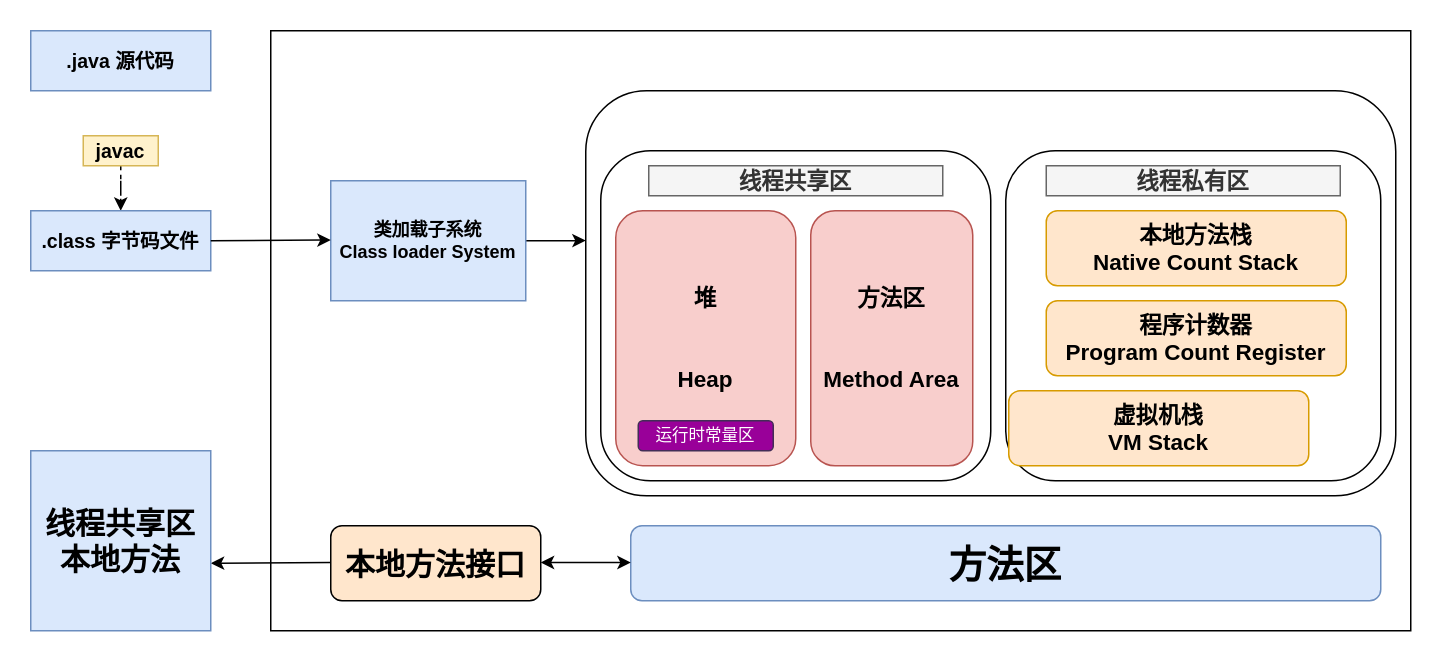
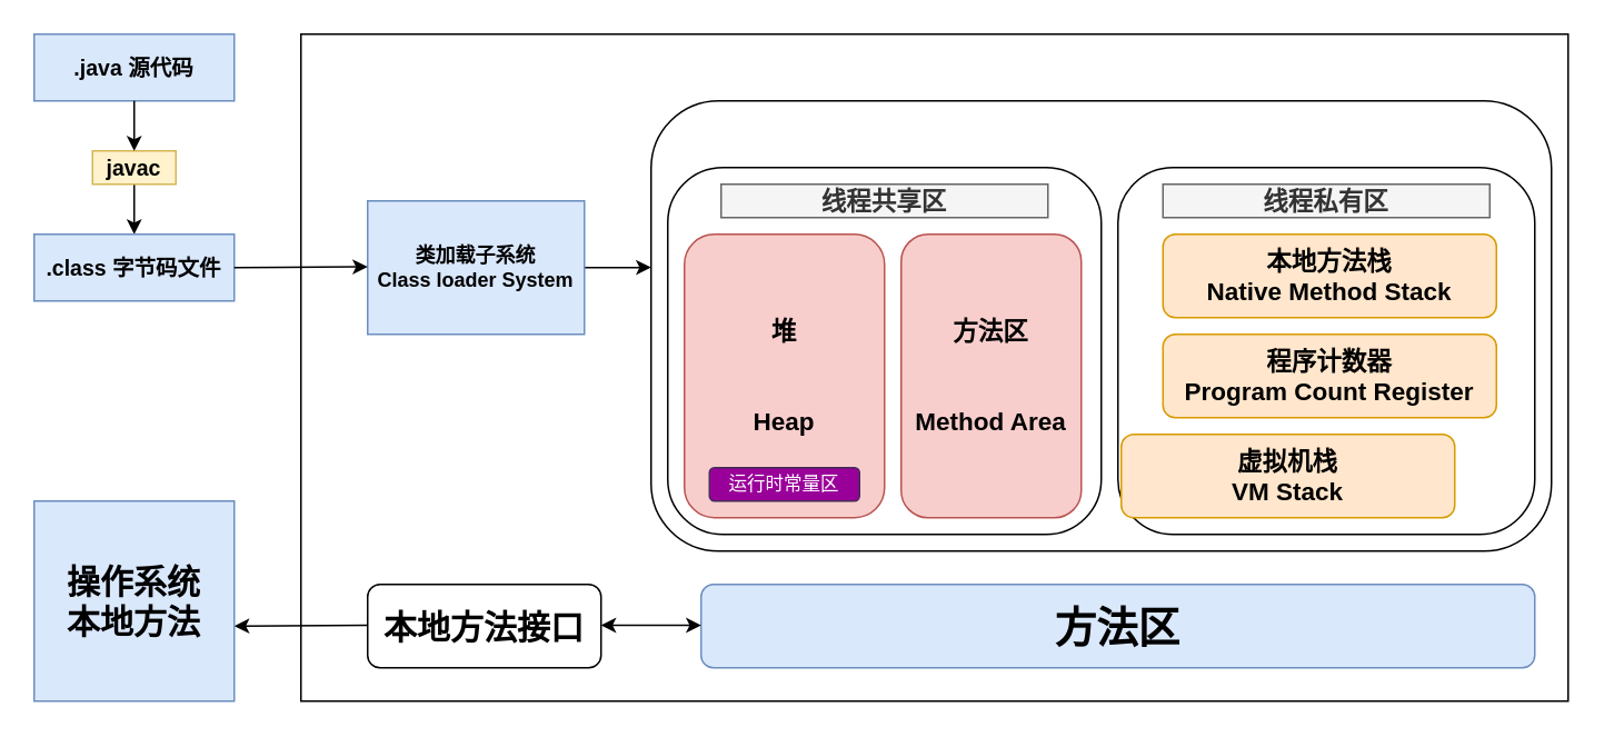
+ <mxCell id="9" style="edgeStyle=orthogonalEdgeStyle;rounded=0;orthogonalLoop=1;jettySize=auto;html=1;entryX=0.5;entryY=0;entryDx=0;entryDy=0;fontSize=13;" edge="1" parent="1" source="6" target="8"><mxGeometry relative="1" as="geometry"><mxPoint x="80" y="60" as="sourcePoint" /><mxPoint x="80" y="140" as="targetPoint" /></mxGeometry></mxCell>
- <mxCell id="5" style="edgeStyle=orthogonalEdgeStyle;rounded=0;orthogonalLoop=1;jettySize=auto;html=1;entryX=0.5;entryY=0;entryDx=0;entryDy=0;fontSize=13;dashed=1;" edge="1" parent="1" source="8" target="7"><mxGeometry relative="1" as="geometry" /></mxCell>
+ <mxCell id="5" style="edgeStyle=orthogonalEdgeStyle;rounded=0;orthogonalLoop=1;jettySize=auto;html=1;entryX=0.5;entryY=0;entryDx=0;entryDy=0;fontSize=13;" edge="1" parent="1" source="8" target="7"><mxGeometry relative="1" as="geometry" /></mxCell>
- <mxCell id="19" value="本地方法栈&lt;br style=&quot;font-size: 15px;&quot;&gt;Native Count Stack" style="rounded=1;whiteSpace=wrap;html=1;fontSize=15;fillColor=#ffe6cc;fontStyle=1;strokeColor=#d79b00;" vertex="1" parent="1"><mxGeometry x="697" y="140" width="200" height="50" as="geometry" /></mxCell>
+ <mxCell id="19" value="本地方法栈&lt;br style=&quot;font-size: 15px;&quot;&gt;Native Method Stack" style="rounded=1;whiteSpace=wrap;html=1;fontSize=15;fillColor=#ffe6cc;fontStyle=1;strokeColor=#d79b00;" vertex="1" parent="1"><mxGeometry x="697" y="140" width="200" height="50" as="geometry" /></mxCell>
- <mxCell id="26" value="线程共享区&lt;br&gt;本地方法" style="rounded=0;whiteSpace=wrap;html=1;fillColor=#dae8fc;fontSize=20;fontStyle=1;strokeColor=#6c8ebf;" vertex="1" parent="1"><mxGeometry x="20" y="300" width="120" height="120" as="geometry" /></mxCell>
+ <mxCell id="26" value="操作系统&lt;br&gt;本地方法" style="rounded=0;whiteSpace=wrap;html=1;fillColor=#dae8fc;fontSize=20;fontStyle=1;strokeColor=#6c8ebf;" vertex="1" parent="1"><mxGeometry x="20" y="300" width="120" height="120" as="geometry" /></mxCell>
- <mxCell id="23" value="本地方法接口" style="rounded=1;whiteSpace=wrap;html=1;fillColor=#ffe6cc;fontSize=20;fontStyle=1;" vertex="1" parent="1"><mxGeometry x="220" y="350" width="140" height="50" as="geometry" /></mxCell>
+ <mxCell id="23" value="本地方法接口" style="rounded=1;whiteSpace=wrap;html=1;fillColor=#FFFFFF;fontSize=20;fontStyle=1" vertex="1" parent="1"><mxGeometry x="220" y="350" width="140" height="50" as="geometry" /></mxCell>
